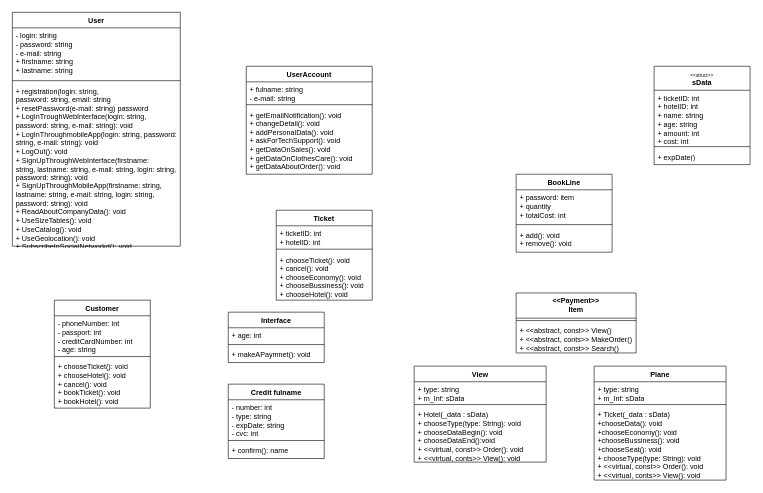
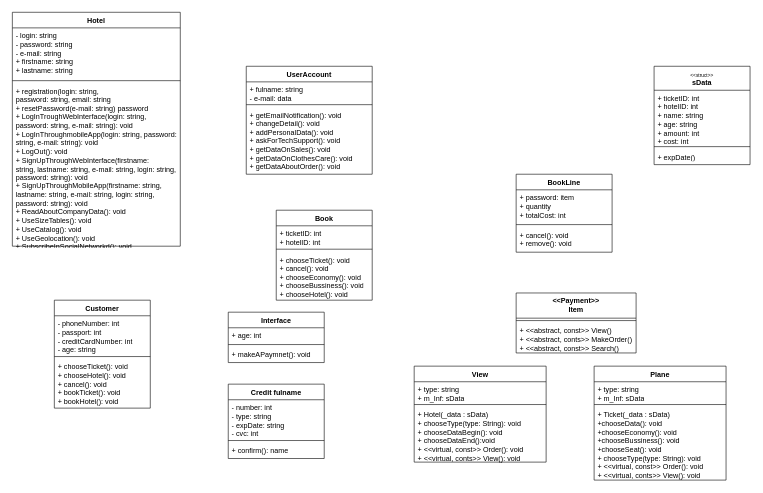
- <mxCell id="2" value="User" style="swimlane;fontStyle=1;align=center;verticalAlign=top;childLayout=stackLayout;horizontal=1;startSize=26;horizontalStack=0;resizeParent=1;resizeParentMax=0;resizeLast=0;collapsible=1;marginBottom=0;whiteSpace=wrap;html=1;" vertex="1" parent="1"><mxGeometry x="20" y="20" width="280" height="390" as="geometry" /></mxCell>
+ <mxCell id="2" value="Hotel" style="swimlane;fontStyle=1;align=center;verticalAlign=top;childLayout=stackLayout;horizontal=1;startSize=26;horizontalStack=0;resizeParent=1;resizeParentMax=0;resizeLast=0;collapsible=1;marginBottom=0;whiteSpace=wrap;html=1;" vertex="1" parent="1"><mxGeometry x="20" y="20" width="280" height="390" as="geometry" /></mxCell>
- <mxCell id="7" value="+ fulname: string&lt;div&gt;- e-mail: string&lt;/div&gt;" style="text;strokeColor=none;fillColor=none;align=left;verticalAlign=top;spacingLeft=4;spacingRight=4;overflow=hidden;rotatable=0;points=[[0,0.5],[1,0.5]];portConstraint=eastwest;whiteSpace=wrap;html=1;" vertex="1" parent="6"><mxGeometry y="26" width="210" height="34" as="geometry" /></mxCell>
+ <mxCell id="7" value="+ fulname: string&lt;div&gt;- e-mail: data&lt;/div&gt;" style="text;strokeColor=none;fillColor=none;align=left;verticalAlign=top;spacingLeft=4;spacingRight=4;overflow=hidden;rotatable=0;points=[[0,0.5],[1,0.5]];portConstraint=eastwest;whiteSpace=wrap;html=1;" vertex="1" parent="6"><mxGeometry y="26" width="210" height="34" as="geometry" /></mxCell>
- <mxCell id="14" value="Ticket" style="swimlane;fontStyle=1;align=center;verticalAlign=top;childLayout=stackLayout;horizontal=1;startSize=26;horizontalStack=0;resizeParent=1;resizeParentMax=0;resizeLast=0;collapsible=1;marginBottom=0;whiteSpace=wrap;html=1;" vertex="1" parent="1"><mxGeometry x="460" y="350" width="160" height="150" as="geometry" /></mxCell>
+ <mxCell id="14" value="Book" style="swimlane;fontStyle=1;align=center;verticalAlign=top;childLayout=stackLayout;horizontal=1;startSize=26;horizontalStack=0;resizeParent=1;resizeParentMax=0;resizeLast=0;collapsible=1;marginBottom=0;whiteSpace=wrap;html=1;" vertex="1" parent="1"><mxGeometry x="460" y="350" width="160" height="150" as="geometry" /></mxCell>
- <mxCell id="29" value="+ add(): void&lt;div&gt;+ remove(): void&lt;/div&gt;" style="text;strokeColor=none;fillColor=none;align=left;verticalAlign=top;spacingLeft=4;spacingRight=4;overflow=hidden;rotatable=0;points=[[0,0.5],[1,0.5]];portConstraint=eastwest;whiteSpace=wrap;html=1;" vertex="1" parent="26"><mxGeometry y="88" width="160" height="42" as="geometry" /></mxCell>
+ <mxCell id="29" value="+ cancel(): void&lt;div&gt;+ remove(): void&lt;/div&gt;" style="text;strokeColor=none;fillColor=none;align=left;verticalAlign=top;spacingLeft=4;spacingRight=4;overflow=hidden;rotatable=0;points=[[0,0.5],[1,0.5]];portConstraint=eastwest;whiteSpace=wrap;html=1;" vertex="1" parent="26"><mxGeometry y="88" width="160" height="42" as="geometry" /></mxCell>
